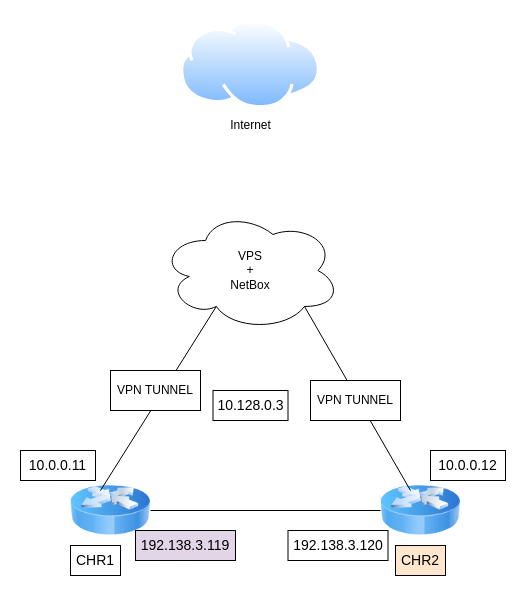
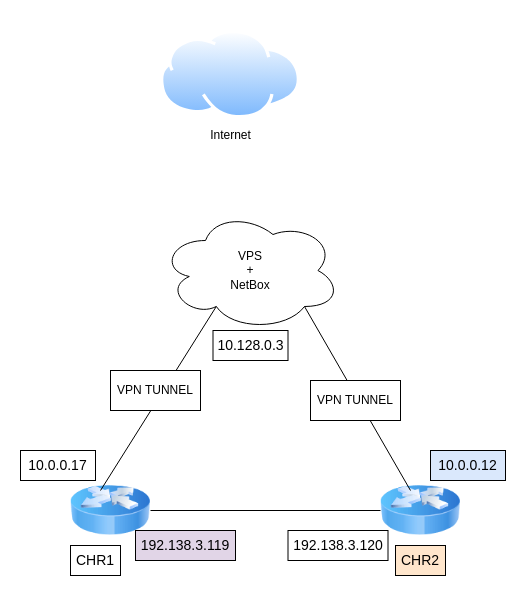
- <mxCell id="5" value="Internet" style="image;aspect=fixed;perimeter=ellipsePerimeter;html=1;align=center;shadow=0;dashed=0;spacingTop=3;image=img/lib/active_directory/internet_cloud.svg;" vertex="1" parent="1"><mxGeometry x="180" y="20" width="140" height="88.2" as="geometry" /></mxCell>
+ <mxCell id="5" value="Internet" style="image;aspect=fixed;perimeter=ellipsePerimeter;html=1;align=center;shadow=0;dashed=0;spacingTop=3;image=img/lib/active_directory/internet_cloud.svg;" vertex="1" parent="1"><mxGeometry x="160" y="30" width="140" height="88.2" as="geometry" /></mxCell>
- <mxCell id="15" value="&lt;font style=&quot;font-size: 14px;&quot;&gt;10.128.0.3&lt;/font&gt;" style="rounded=0;whiteSpace=wrap;html=1;" vertex="1" parent="1"><mxGeometry x="212.5" y="390" width="75" height="30" as="geometry" /></mxCell>
+ <mxCell id="15" value="&lt;font style=&quot;font-size: 14px;&quot;&gt;10.128.0.3&lt;/font&gt;" style="rounded=0;whiteSpace=wrap;html=1;" vertex="1" parent="1"><mxGeometry x="212.5" y="330" width="75" height="30" as="geometry" /></mxCell>
- <mxCell id="13" value="&lt;font style=&quot;font-size: 14px;&quot;&gt;10.0.0.11&lt;/font&gt;" style="rounded=0;whiteSpace=wrap;html=1;" vertex="1" parent="1"><mxGeometry x="20" y="450" width="75" height="30" as="geometry" /></mxCell>
+ <mxCell id="13" value="&lt;font style=&quot;font-size: 14px;&quot;&gt;10.0.0.17&lt;/font&gt;" style="rounded=0;whiteSpace=wrap;html=1;" vertex="1" parent="1"><mxGeometry x="20" y="450" width="75" height="30" as="geometry" /></mxCell>
- <mxCell id="14" value="&lt;font style=&quot;font-size: 14px;&quot;&gt;10.0.0.12&lt;/font&gt;" style="rounded=0;whiteSpace=wrap;html=1;" vertex="1" parent="1"><mxGeometry x="430" y="450" width="75" height="30" as="geometry" /></mxCell>
+ <mxCell id="14" value="&lt;font style=&quot;font-size: 14px;&quot;&gt;10.0.0.12&lt;/font&gt;" style="rounded=0;whiteSpace=wrap;html=1;fillColor=#dae8fc;" vertex="1" parent="1"><mxGeometry x="430" y="450" width="75" height="30" as="geometry" /></mxCell>
